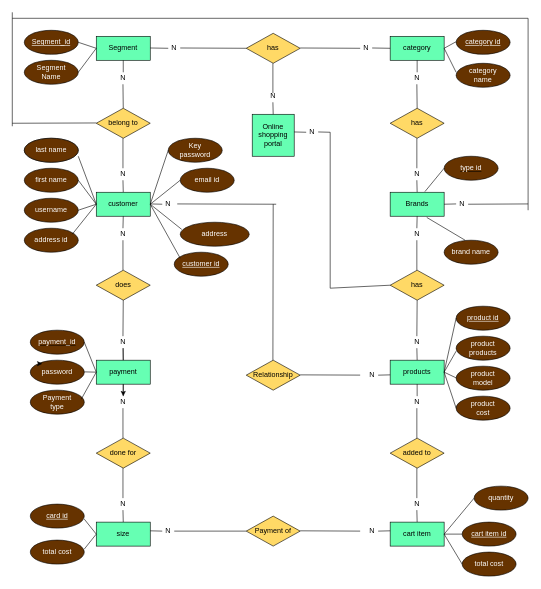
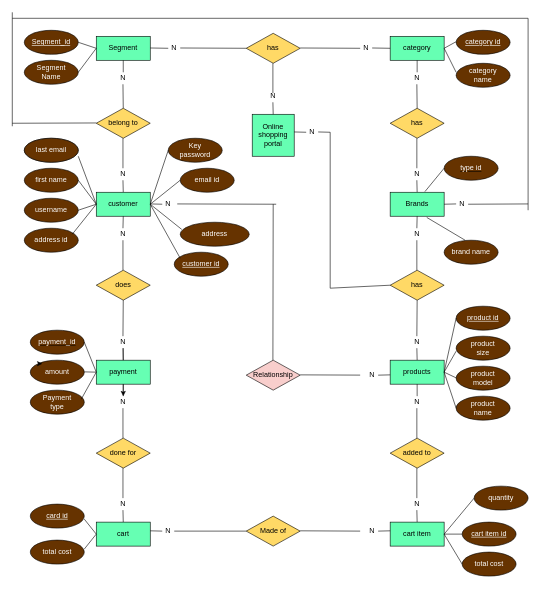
- <mxCell id="141" value="last name" style="ellipse;whiteSpace=wrap;html=1;fillColor=#663300;fontColor=#FFFFFF;" parent="1" vertex="1"><mxGeometry x="40" y="230" width="90" height="40" as="geometry" /></mxCell>
+ <mxCell id="141" value="last email" style="ellipse;whiteSpace=wrap;html=1;fillColor=#663300;fontColor=#FFFFFF;" parent="1" vertex="1"><mxGeometry x="40" y="230" width="90" height="40" as="geometry" /></mxCell>
- <mxCell id="67" value="product&lt;br&gt;products" style="ellipse;whiteSpace=wrap;html=1;fillColor=#663300;fontColor=#FFFFFF;" parent="1" vertex="1"><mxGeometry x="760" y="560" width="90" height="40" as="geometry" /></mxCell>
+ <mxCell id="67" value="product&lt;br&gt;size" style="ellipse;whiteSpace=wrap;html=1;fillColor=#663300;fontColor=#FFFFFF;" parent="1" vertex="1"><mxGeometry x="760" y="560" width="90" height="40" as="geometry" /></mxCell>
- <mxCell id="61" value="password" style="ellipse;whiteSpace=wrap;html=1;fillColor=#663300;fontColor=#FFFFFF;" parent="1" vertex="1"><mxGeometry x="50" y="600" width="90" height="40" as="geometry" /></mxCell>
+ <mxCell id="61" value="amount" style="ellipse;whiteSpace=wrap;html=1;fillColor=#663300;fontColor=#FFFFFF;" parent="1" vertex="1"><mxGeometry x="50" y="600" width="90" height="40" as="geometry" /></mxCell>
- <mxCell id="88" value="Relationship" style="rhombus;whiteSpace=wrap;html=1;fillColor=#FFD966;" parent="1" vertex="1"><mxGeometry x="410" y="600" width="90" height="50" as="geometry" /></mxCell>
+ <mxCell id="88" value="Relationship" style="rhombus;whiteSpace=wrap;html=1;fillColor=#f8cecc;" parent="1" vertex="1"><mxGeometry x="410" y="600" width="90" height="50" as="geometry" /></mxCell>
- <mxCell id="69" value="product&lt;br&gt;cost" style="ellipse;whiteSpace=wrap;html=1;fillColor=#663300;fontColor=#FFFFFF;" parent="1" vertex="1"><mxGeometry x="760" y="660" width="90" height="40" as="geometry" /></mxCell>
+ <mxCell id="69" value="product&lt;br&gt;name" style="ellipse;whiteSpace=wrap;html=1;fillColor=#663300;fontColor=#FFFFFF;" parent="1" vertex="1"><mxGeometry x="760" y="660" width="90" height="40" as="geometry" /></mxCell>
- <mxCell id="89" value="Payment of" style="rhombus;whiteSpace=wrap;html=1;fillColor=#FFD966;" parent="1" vertex="1"><mxGeometry x="410" y="860" width="90" height="50" as="geometry" /></mxCell>
+ <mxCell id="89" value="Made of" style="rhombus;whiteSpace=wrap;html=1;fillColor=#FFD966;" parent="1" vertex="1"><mxGeometry x="410" y="860" width="90" height="50" as="geometry" /></mxCell>
- <mxCell id="28" value="size" style="rounded=0;whiteSpace=wrap;html=1;fillColor=#66FFB3;" parent="1" vertex="1"><mxGeometry x="160" y="870" width="90" height="40" as="geometry" /></mxCell>
+ <mxCell id="28" value="cart" style="rounded=0;whiteSpace=wrap;html=1;fillColor=#66FFB3;" parent="1" vertex="1"><mxGeometry x="160" y="870" width="90" height="40" as="geometry" /></mxCell>
